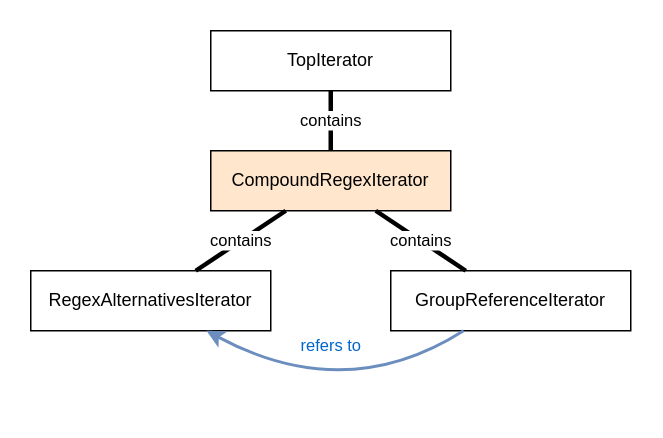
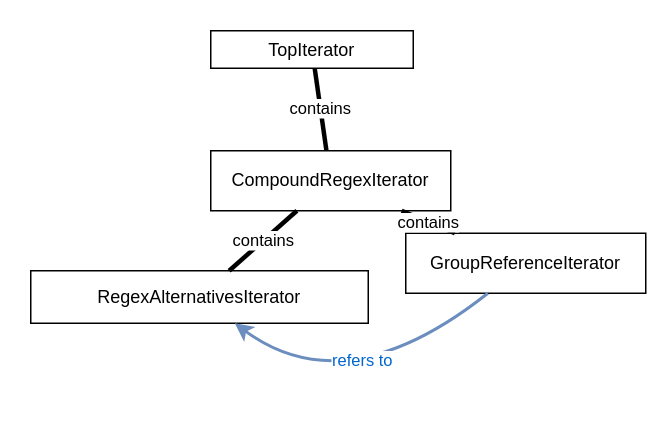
- <mxCell id="2" value="TopIterator" style="rounded=0;whiteSpace=wrap;html=1;" vertex="1" parent="1"><mxGeometry x="140" y="20" width="160" height="40" as="geometry" /></mxCell>
+ <mxCell id="2" value="TopIterator" style="rounded=0;whiteSpace=wrap;html=1;" vertex="1" parent="1"><mxGeometry x="140" y="20" width="135" height="25" as="geometry" /></mxCell>
- <mxCell id="3" value="CompoundRegexIterator" style="rounded=0;whiteSpace=wrap;html=1;fillColor=#ffe6cc;" vertex="1" parent="1"><mxGeometry x="140" y="100" width="160" height="40" as="geometry" /></mxCell>
+ <mxCell id="3" value="CompoundRegexIterator" style="rounded=0;whiteSpace=wrap;html=1;" vertex="1" parent="1"><mxGeometry x="140" y="100" width="160" height="40" as="geometry" /></mxCell>
- <mxCell id="4" value="RegexAlternativesIterator" style="rounded=0;whiteSpace=wrap;html=1;" vertex="1" parent="1"><mxGeometry x="20" y="180" width="160" height="40" as="geometry" /></mxCell>
+ <mxCell id="4" value="RegexAlternativesIterator" style="rounded=0;whiteSpace=wrap;html=1;" vertex="1" parent="1"><mxGeometry x="20" y="180" width="225" height="35" as="geometry" /></mxCell>
- <mxCell id="5" value="GroupReferenceIterator" style="rounded=0;whiteSpace=wrap;html=1;" vertex="1" parent="1"><mxGeometry x="260" y="180" width="160" height="40" as="geometry" /></mxCell>
+ <mxCell id="5" value="GroupReferenceIterator" style="rounded=0;whiteSpace=wrap;html=1;" vertex="1" parent="1"><mxGeometry x="270" y="155" width="160" height="40" as="geometry" /></mxCell>
